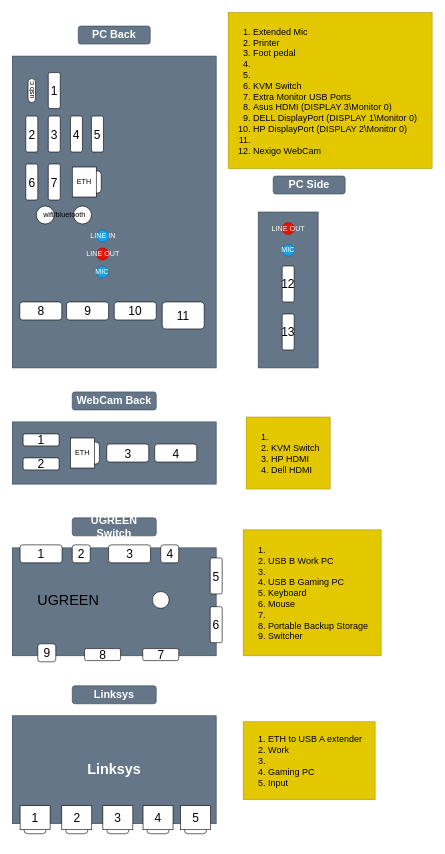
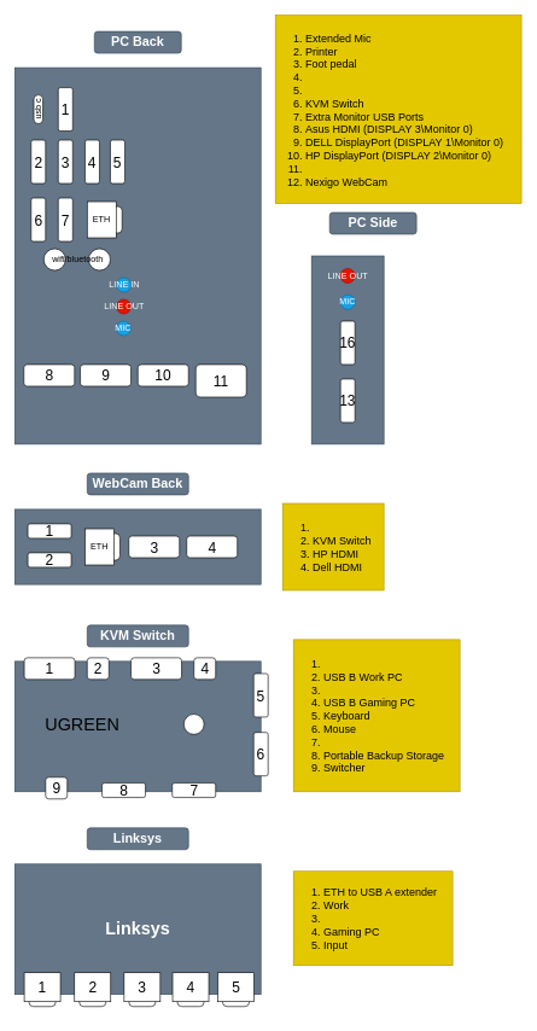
- <mxCell id="28" value="&lt;font style=&quot;font-size: 20px;&quot;&gt;12&lt;/font&gt;" style="rounded=1;whiteSpace=wrap;html=1;" vertex="1" parent="1"><mxGeometry x="470" y="443" width="20" height="60" as="geometry" /></mxCell>
+ <mxCell id="28" value="&lt;font style=&quot;font-size: 20px;&quot;&gt;16&lt;/font&gt;" style="rounded=1;whiteSpace=wrap;html=1;" vertex="1" parent="1"><mxGeometry x="470" y="443" width="20" height="60" as="geometry" /></mxCell>
- <mxCell id="39" value="&lt;ol&gt;&lt;li&gt;&lt;br&gt;&lt;/li&gt;&lt;li&gt;KVM Switch&lt;/li&gt;&lt;li&gt;HP HDMI&lt;/li&gt;&lt;li&gt;Dell HDMI&lt;/li&gt;&lt;/ol&gt;" style="text;html=1;align=left;verticalAlign=middle;resizable=0;points=[];autosize=1;strokeColor=#B09500;fillColor=light-dark(#E3C800,#644A7C);fontColor=light-dark(#000000,#000000);fontSize=15;" vertex="1" parent="1"><mxGeometry x="410" y="694.88" width="140" height="120" as="geometry" /></mxCell>
+ <mxCell id="39" value="&lt;ol&gt;&lt;li&gt;&lt;br&gt;&lt;/li&gt;&lt;li&gt;KVM Switch&lt;/li&gt;&lt;li&gt;HP HDMI&lt;/li&gt;&lt;li&gt;Dell HDMI&lt;/li&gt;&lt;/ol&gt;" style="text;html=1;align=left;verticalAlign=middle;resizable=0;points=[];autosize=1;strokeColor=#B09500;fillColor=light-dark(#E3C800,#644A7C);fontColor=light-dark(#000000,#000000);fontSize=15;" vertex="1" parent="1"><mxGeometry x="390" y="694.88" width="140" height="120" as="geometry" /></mxCell>
- <mxCell id="40" value="&lt;h2&gt;UGREEN Switch&lt;/h2&gt;" style="rounded=1;whiteSpace=wrap;html=1;fillColor=#647687;fontColor=#ffffff;strokeColor=#314354;" vertex="1" parent="1"><mxGeometry x="120" y="863" width="140" height="30" as="geometry" /></mxCell>
+ <mxCell id="40" value="&lt;h2&gt;KVM Switch&lt;/h2&gt;" style="rounded=1;whiteSpace=wrap;html=1;fillColor=#647687;fontColor=#ffffff;strokeColor=#314354;" vertex="1" parent="1"><mxGeometry x="120" y="863" width="140" height="30" as="geometry" /></mxCell>
